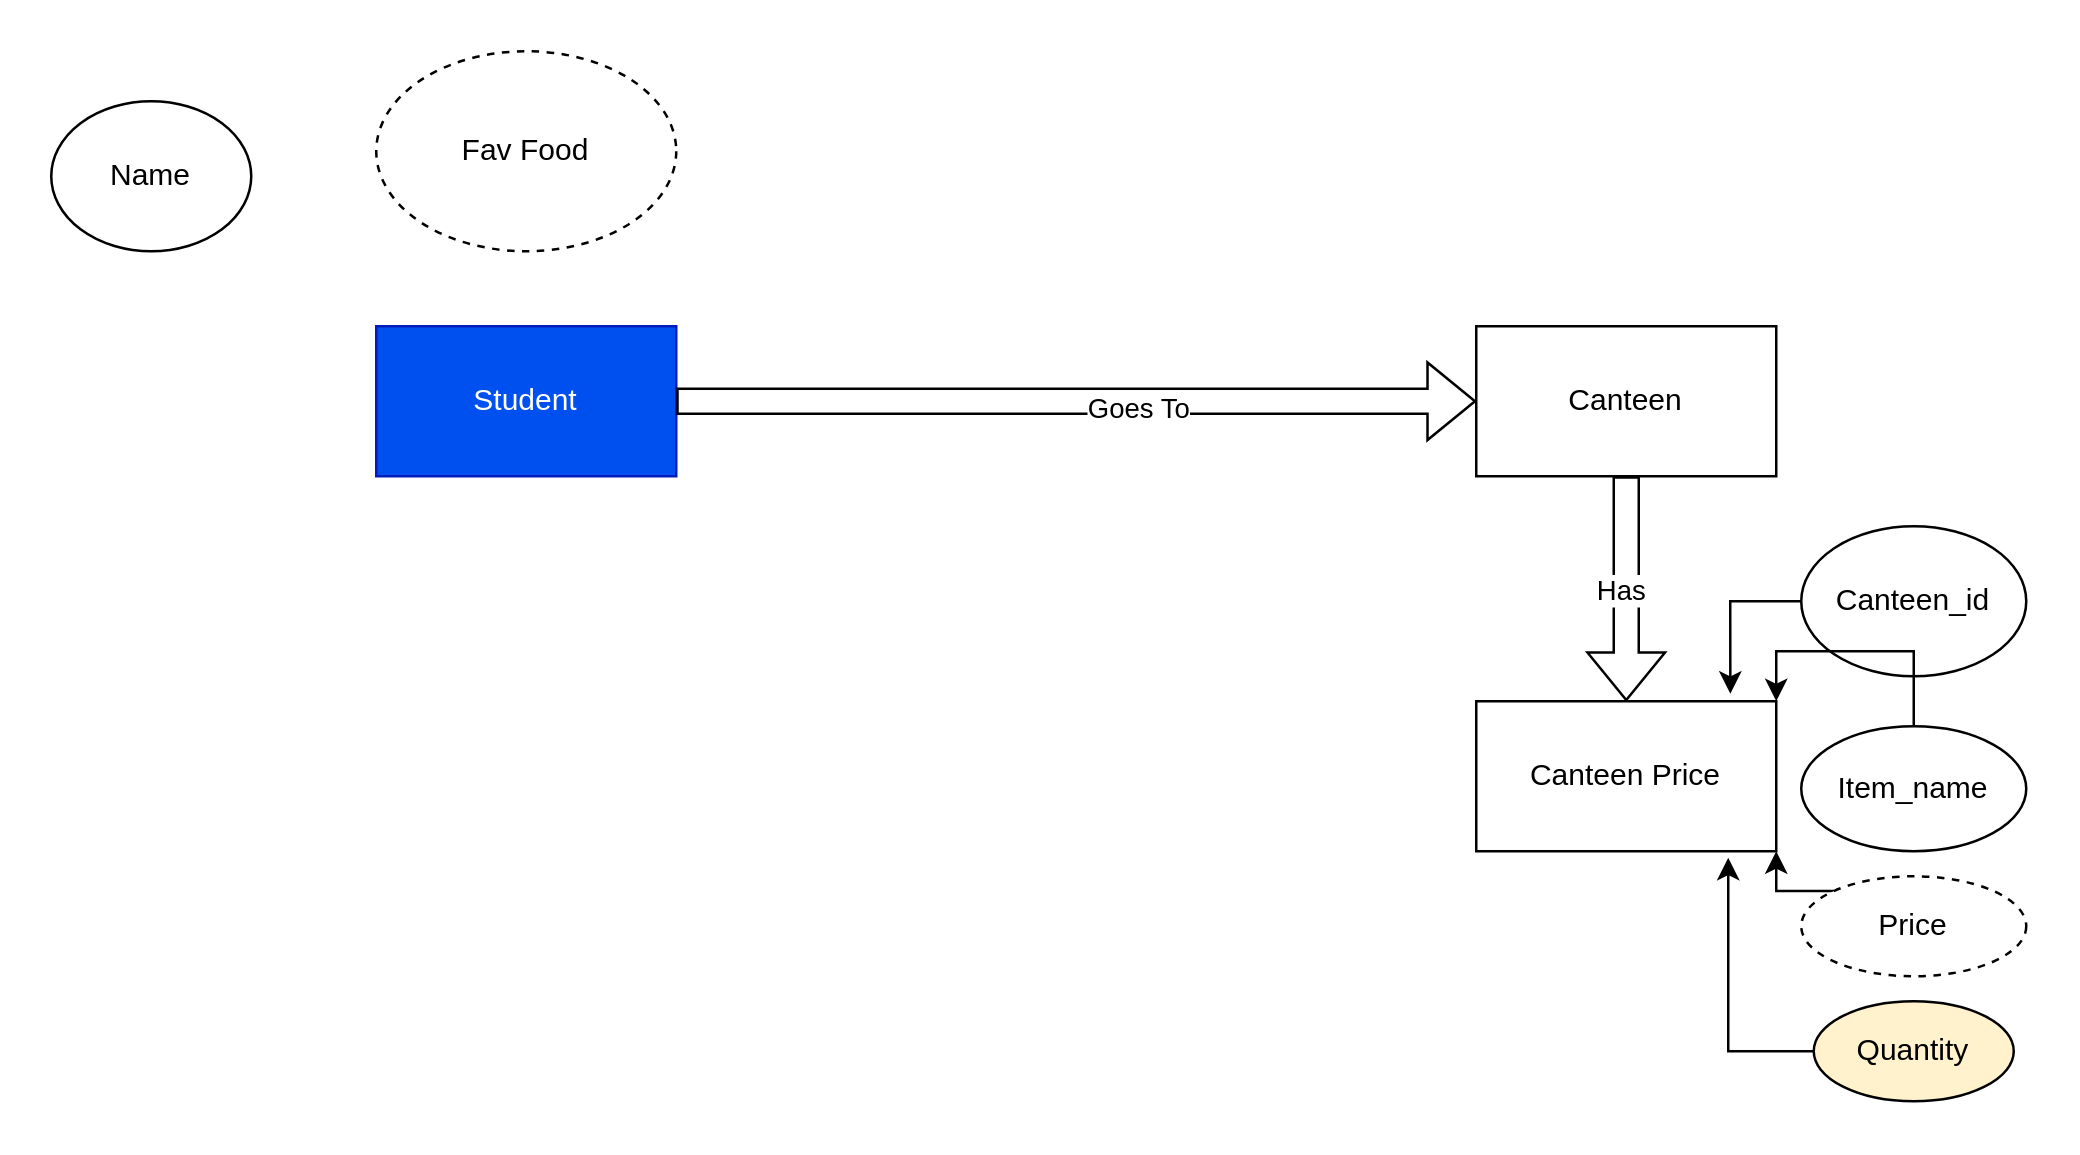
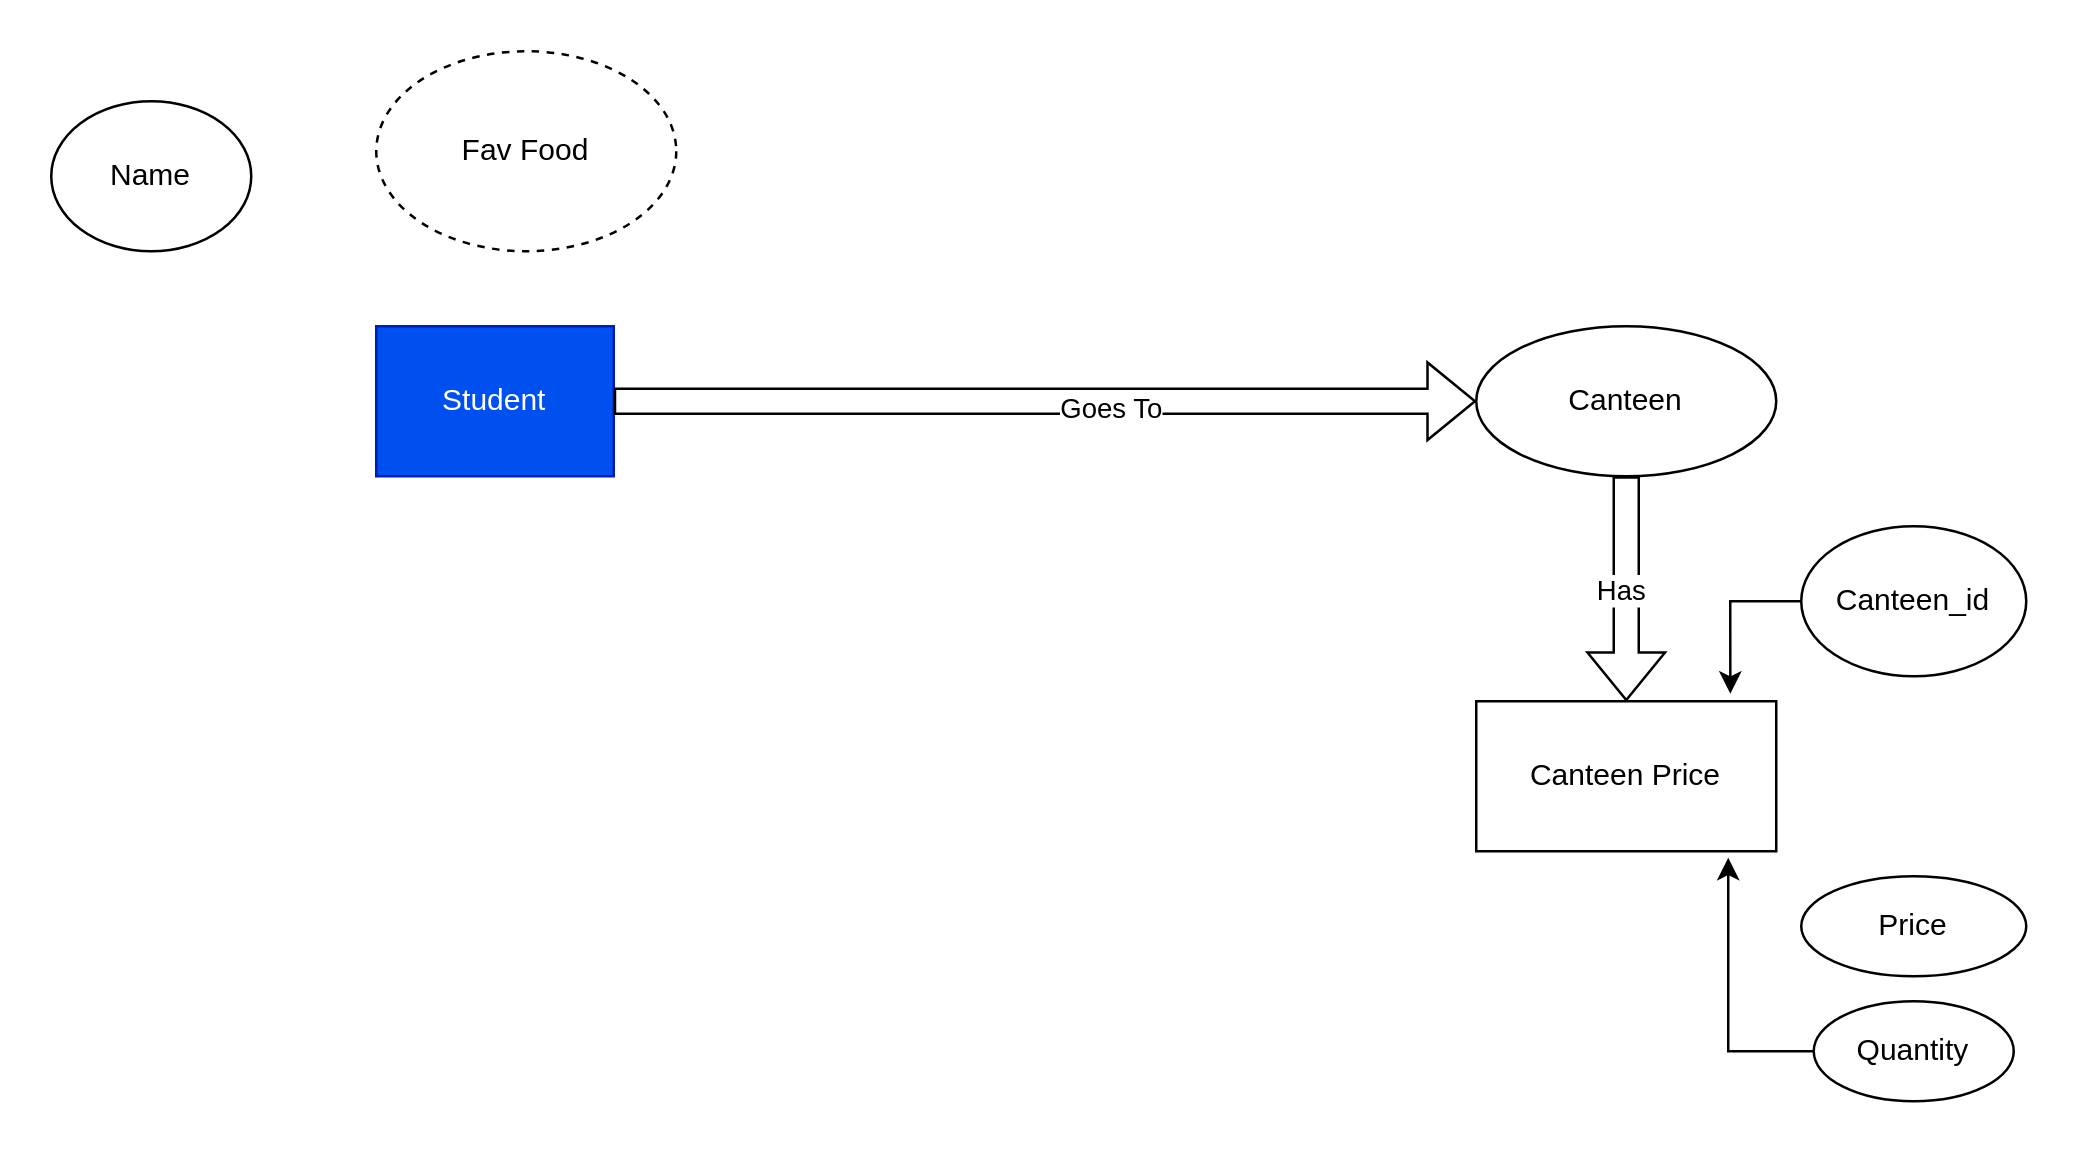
- <mxCell id="2" value="Student" style="rounded=0;whiteSpace=wrap;html=1;fillColor=#0050ef;fontColor=#ffffff;strokeColor=#001DBC;" vertex="1" parent="1"><mxGeometry x="150" y="130" width="120" height="60" as="geometry" /></mxCell>
+ <mxCell id="2" value="Student" style="rounded=0;whiteSpace=wrap;html=1;fillColor=#0050ef;fontColor=#ffffff;strokeColor=#001DBC;" vertex="1" parent="1"><mxGeometry x="150" y="130" width="95" height="60" as="geometry" /></mxCell>
- <mxCell id="3" value="Canteen" style="rounded=0;whiteSpace=wrap;html=1;" vertex="1" parent="1"><mxGeometry x="590" y="130" width="120" height="60" as="geometry" /></mxCell>
+ <mxCell id="3" value="Canteen" style="ellipse;whiteSpace=wrap;html=1;" vertex="1" parent="1"><mxGeometry x="590" y="130" width="120" height="60" as="geometry" /></mxCell>
- <mxCell id="12" style="edgeStyle=orthogonalEdgeStyle;rounded=0;orthogonalLoop=1;jettySize=auto;html=1;exitX=0.5;exitY=0;exitDx=0;exitDy=0;entryX=1;entryY=0;entryDx=0;entryDy=0;" edge="1" parent="1" source="13" target="8"><mxGeometry relative="1" as="geometry" /></mxCell>
- <mxCell id="13" value="Item_name" style="ellipse;whiteSpace=wrap;html=1;" vertex="1" parent="1"><mxGeometry x="720" y="290" width="90" height="50" as="geometry" /></mxCell>
- <mxCell id="14" style="edgeStyle=orthogonalEdgeStyle;rounded=0;orthogonalLoop=1;jettySize=auto;html=1;exitX=0;exitY=0;exitDx=0;exitDy=0;entryX=1;entryY=1;entryDx=0;entryDy=0;" edge="1" parent="1" source="15" target="8"><mxGeometry relative="1" as="geometry" /></mxCell>
- <mxCell id="15" value="Price" style="ellipse;whiteSpace=wrap;html=1;dashed=1;" vertex="1" parent="1"><mxGeometry x="720" y="350" width="90" height="40" as="geometry" /></mxCell>
+ <mxCell id="15" value="Price" style="ellipse;whiteSpace=wrap;html=1;" vertex="1" parent="1"><mxGeometry x="720" y="350" width="90" height="40" as="geometry" /></mxCell>
- <mxCell id="16" value="Quantity" style="ellipse;whiteSpace=wrap;html=1;fillColor=#fff2cc;" vertex="1" parent="1"><mxGeometry x="725" y="400" width="80" height="40" as="geometry" /></mxCell>
+ <mxCell id="16" value="Quantity" style="ellipse;whiteSpace=wrap;html=1;" vertex="1" parent="1"><mxGeometry x="725" y="400" width="80" height="40" as="geometry" /></mxCell>
